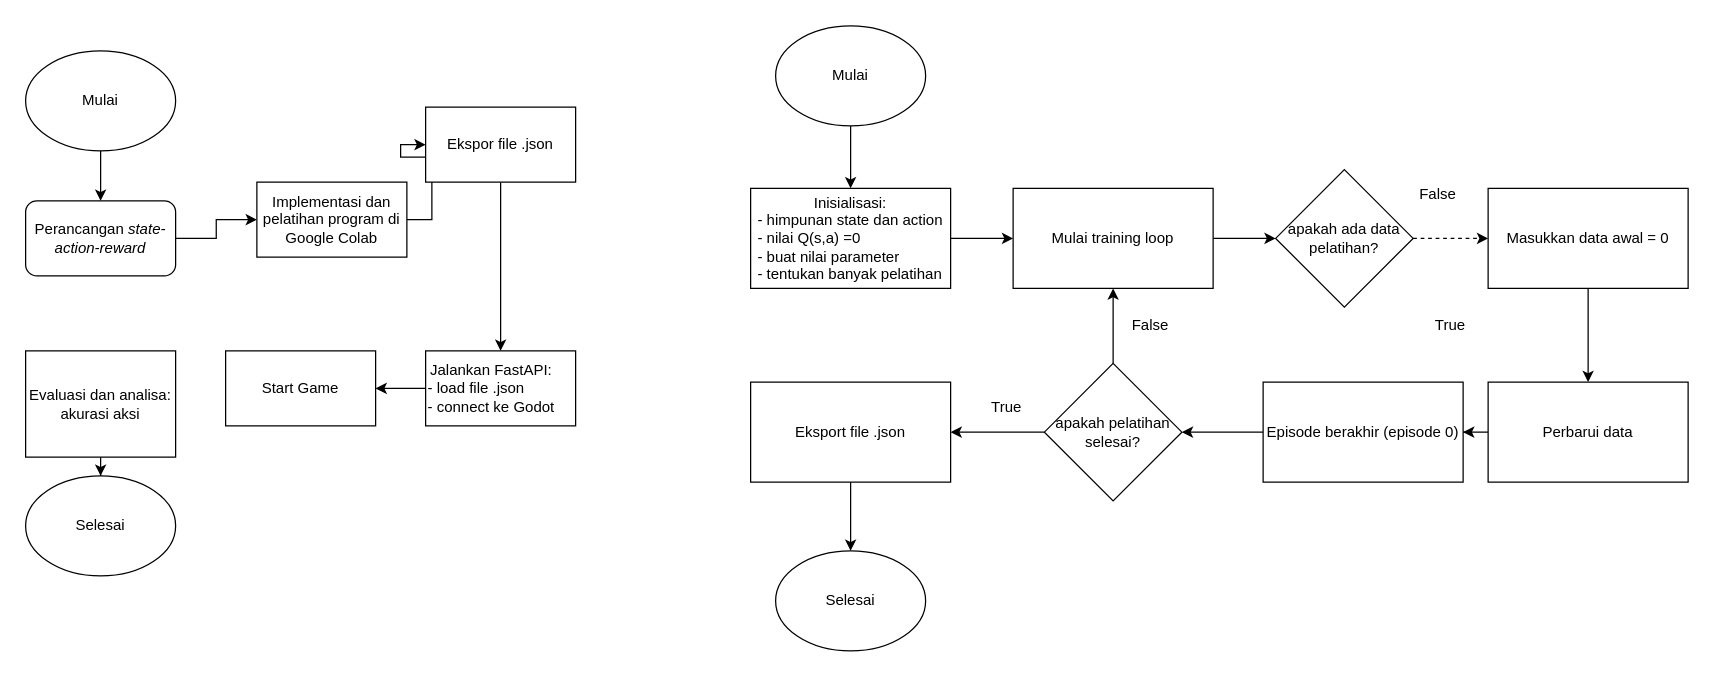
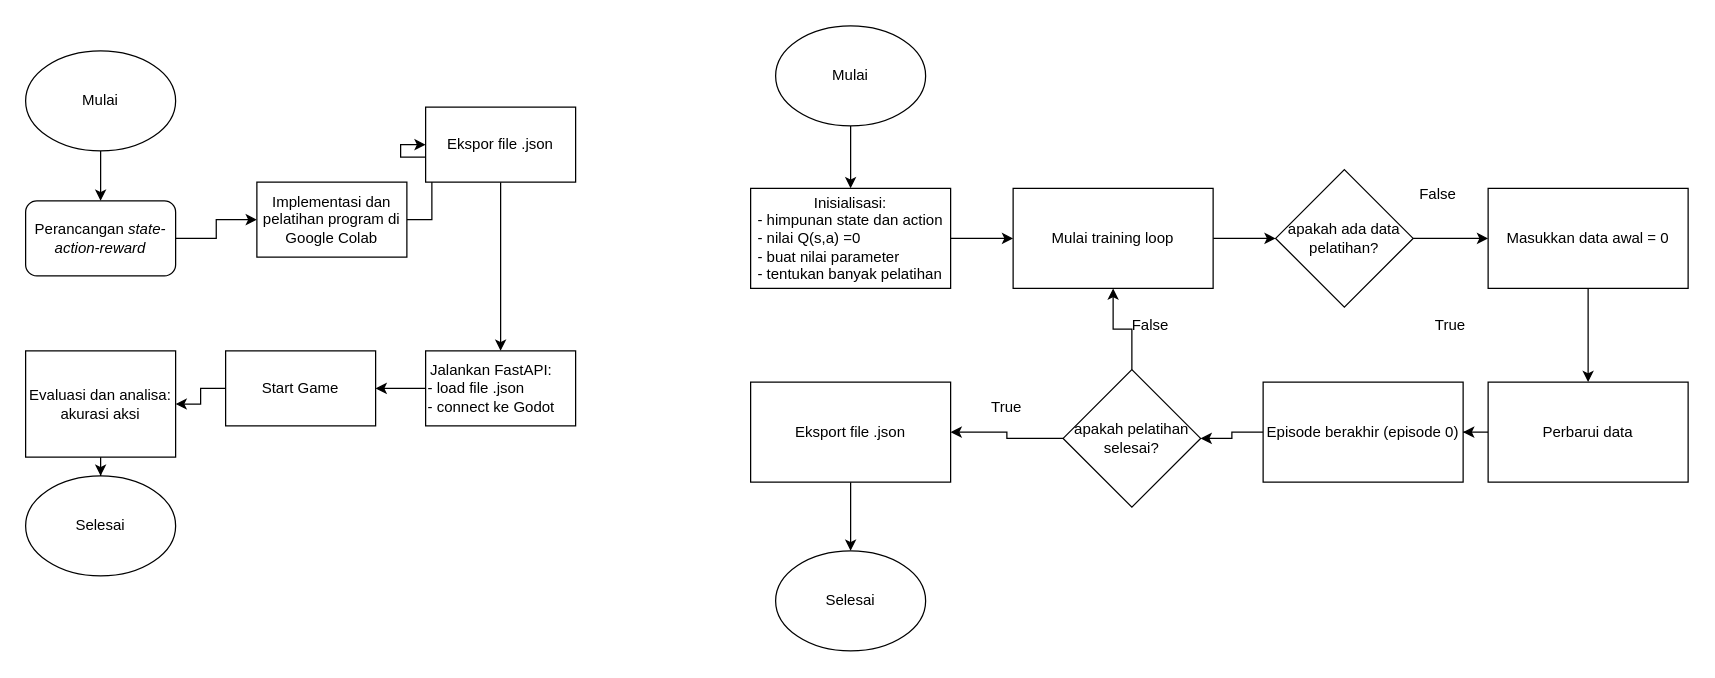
- <mxCell id="31" style="edgeStyle=orthogonalEdgeStyle;rounded=0;orthogonalLoop=1;jettySize=auto;html=1;dashed=1;" edge="1" parent="1" source="32" target="34"><mxGeometry relative="1" as="geometry" /></mxCell>
+ <mxCell id="31" style="edgeStyle=orthogonalEdgeStyle;rounded=0;orthogonalLoop=1;jettySize=auto;html=1;" edge="1" parent="1" source="32" target="34"><mxGeometry relative="1" as="geometry" /></mxCell>
+ <mxCell id="12" style="edgeStyle=orthogonalEdgeStyle;rounded=0;orthogonalLoop=1;jettySize=auto;html=1;" edge="1" parent="1" source="13" target="15"><mxGeometry relative="1" as="geometry" /></mxCell>
- <mxCell id="27" value="apakah pelatihan selesai?" style="rhombus;whiteSpace=wrap;html=1;" vertex="1" parent="1"><mxGeometry x="835" y="290" width="110" height="110" as="geometry" /></mxCell>
+ <mxCell id="27" value="apakah pelatihan selesai?" style="rhombus;whiteSpace=wrap;html=1;" vertex="1" parent="1"><mxGeometry x="850" y="295" width="110" height="110" as="geometry" /></mxCell>
